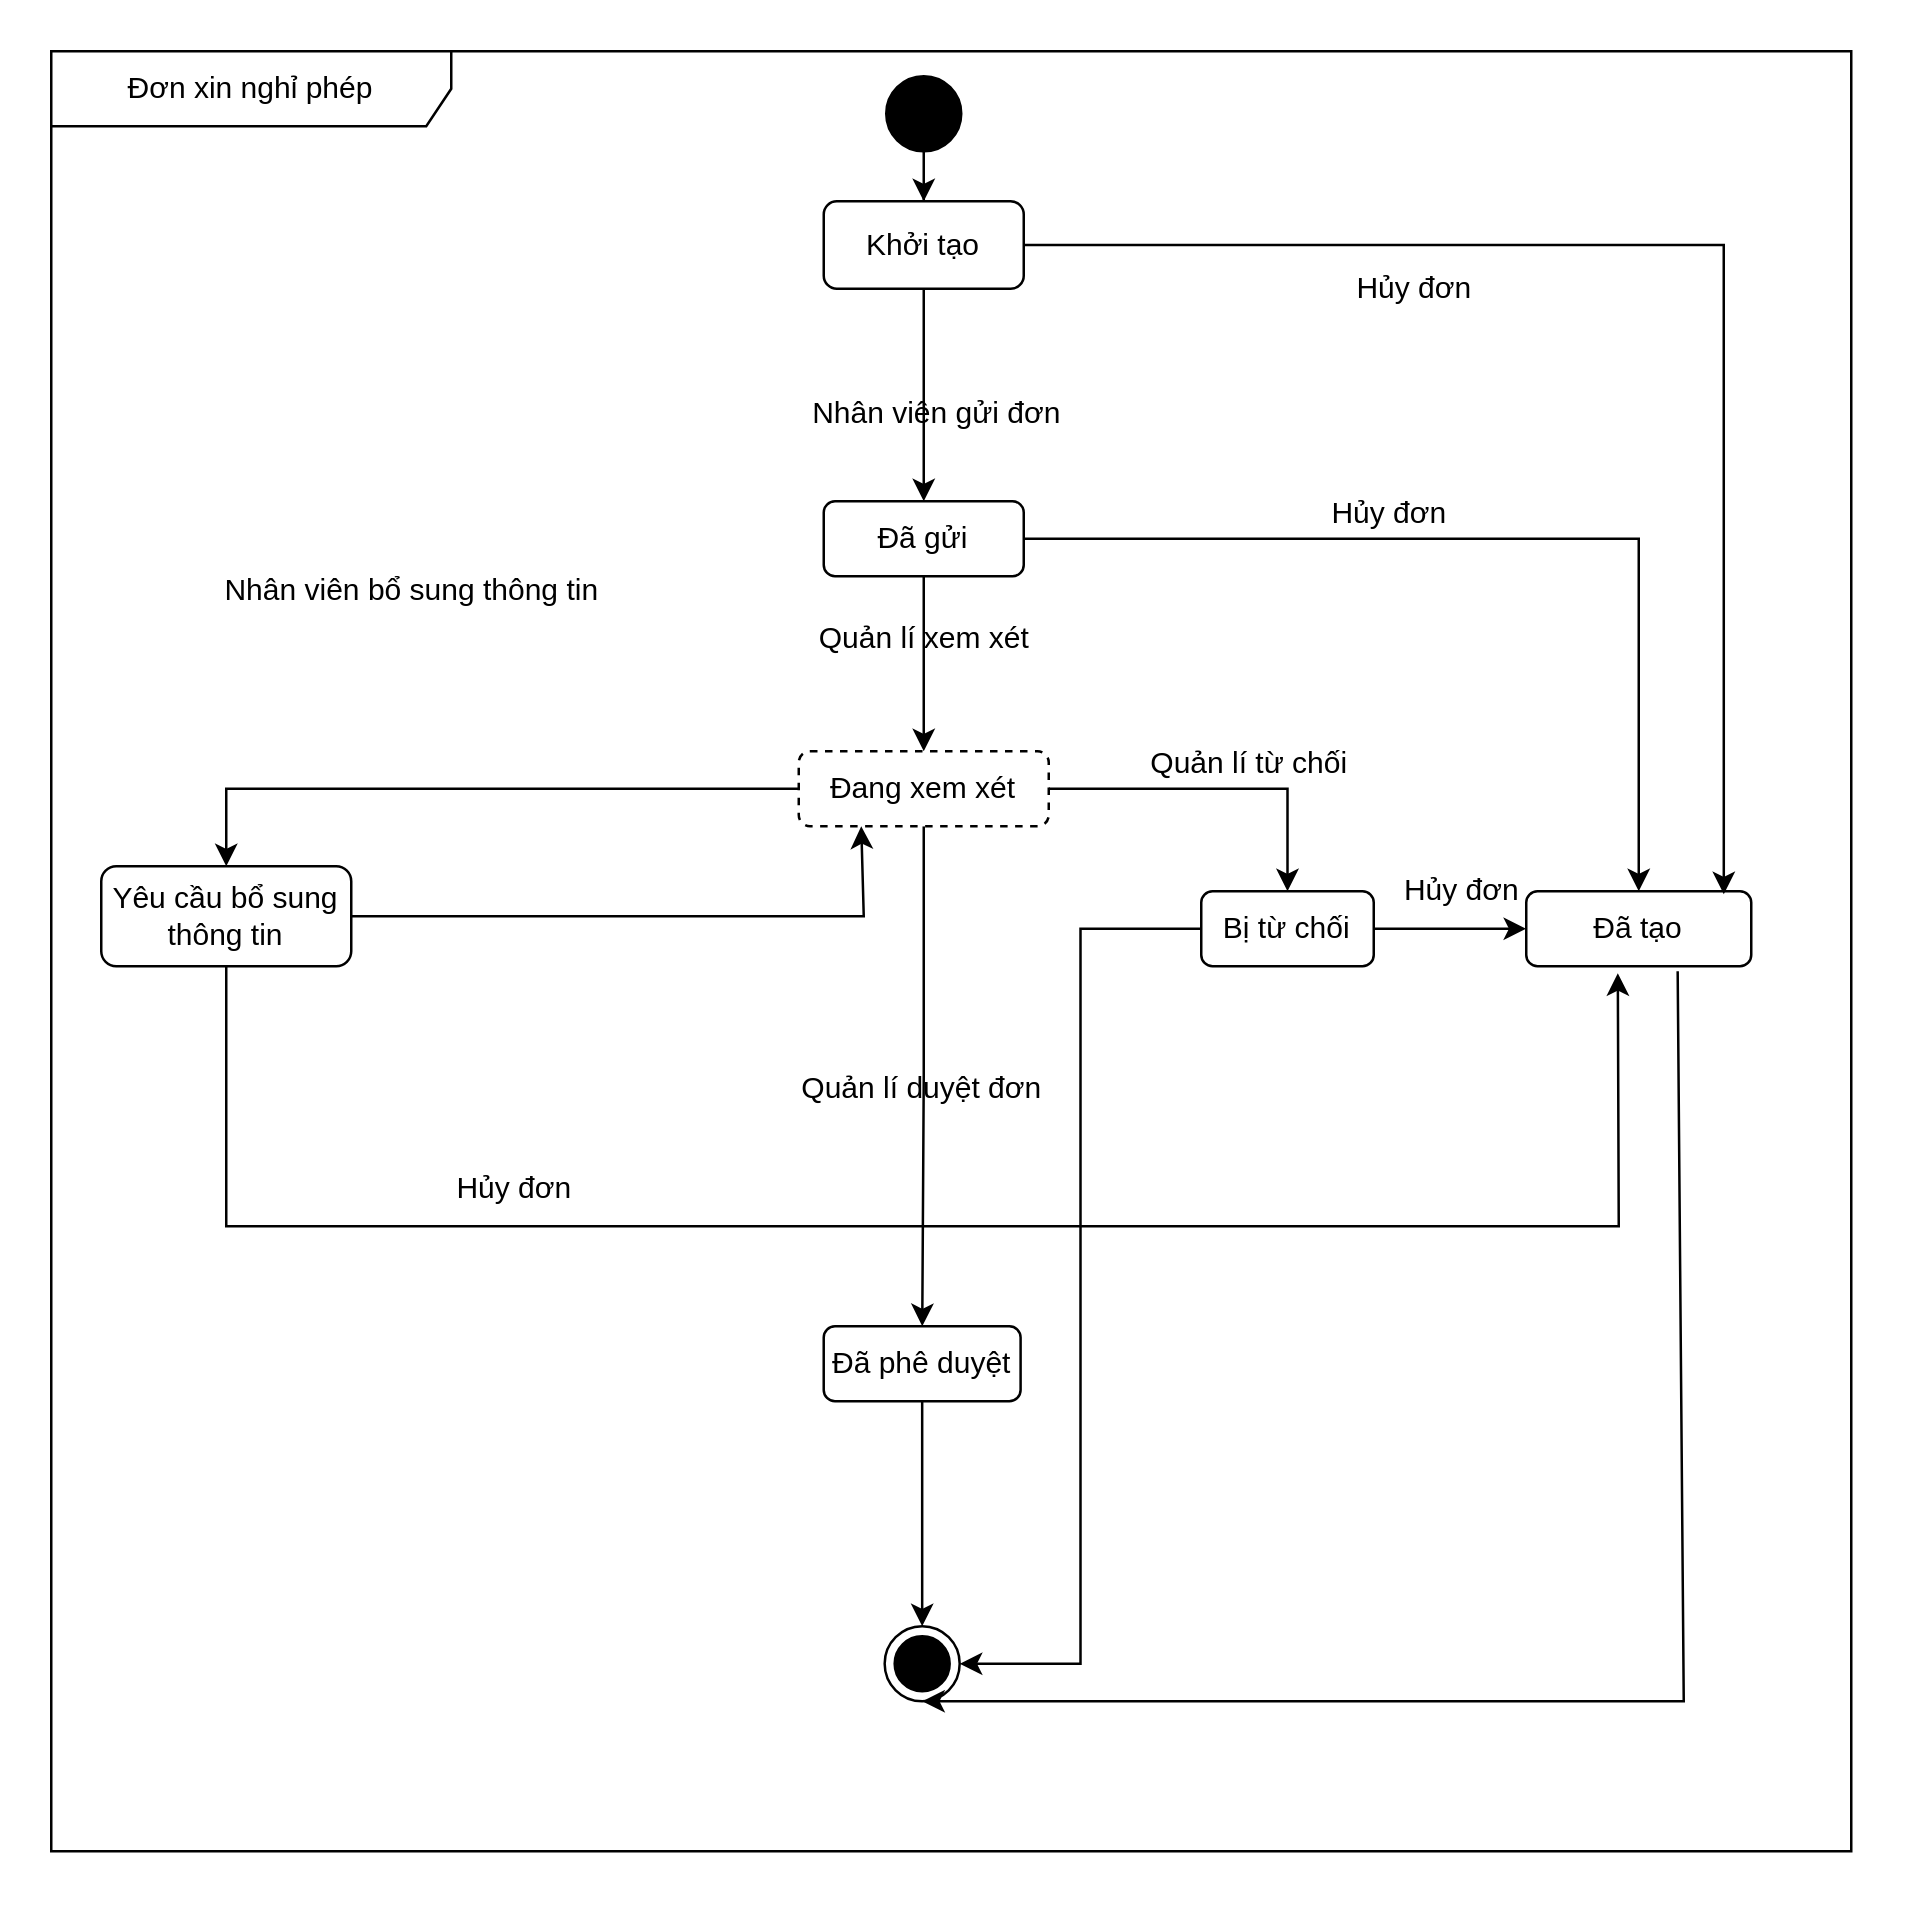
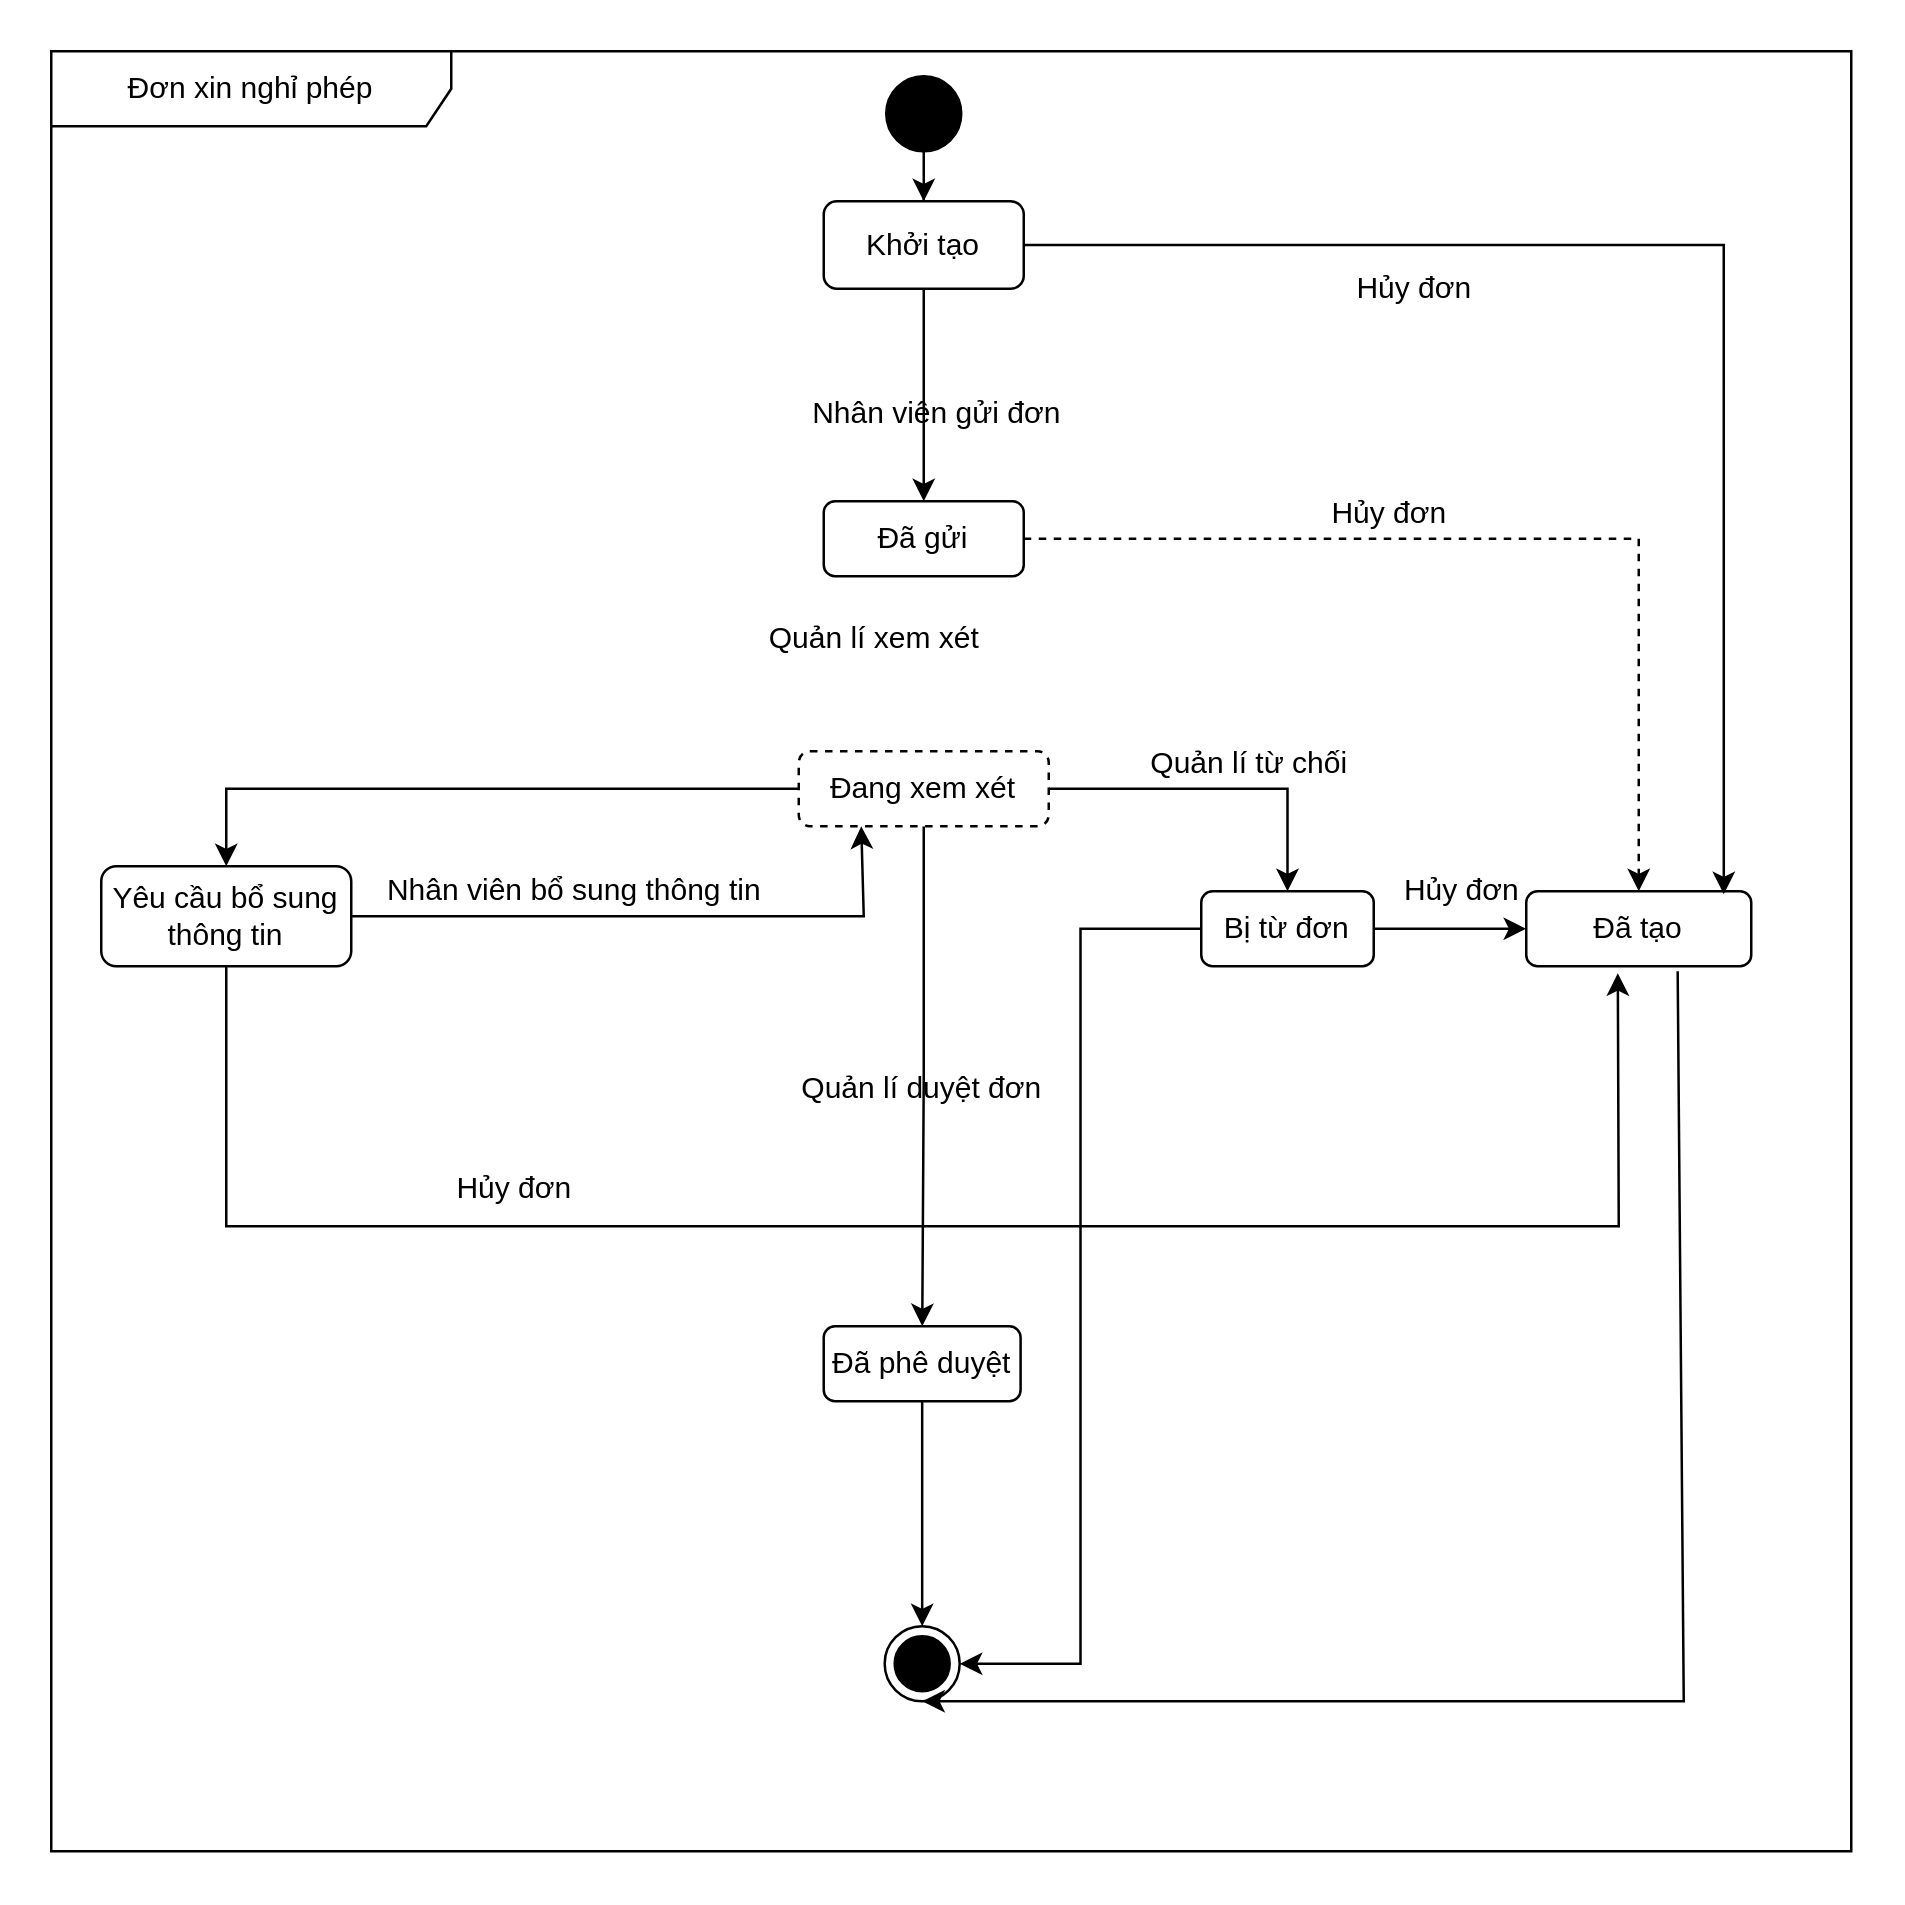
- <mxCell id="19" style="edgeStyle=orthogonalEdgeStyle;rounded=0;orthogonalLoop=1;jettySize=auto;html=1;entryX=0.5;entryY=0;entryDx=0;entryDy=0;" edge="1" parent="2" source="7" target="15"><mxGeometry relative="1" as="geometry" /></mxCell>
+ <mxCell id="19" style="edgeStyle=orthogonalEdgeStyle;rounded=0;orthogonalLoop=1;jettySize=auto;html=1;entryX=0.5;entryY=0;entryDx=0;entryDy=0;dashed=1;" edge="1" parent="2" source="7" target="15"><mxGeometry relative="1" as="geometry" /></mxCell>
- <mxCell id="35" value="Nhân viên bổ sung thông tin" style="text;html=1;align=center;verticalAlign=middle;resizable=0;points=[];autosize=1;strokeColor=none;fillColor=none;" vertex="1" parent="2"><mxGeometry x="59" y="201" width="170" height="30" as="geometry" /></mxCell>
+ <mxCell id="35" value="Nhân viên bổ sung thông tin" style="text;html=1;align=center;verticalAlign=middle;resizable=0;points=[];autosize=1;strokeColor=none;fillColor=none;" vertex="1" parent="2"><mxGeometry x="124" y="321" width="170" height="30" as="geometry" /></mxCell>
- <mxCell id="32" value="Quản lí xem xét" style="text;html=1;align=center;verticalAlign=middle;resizable=0;points=[];autosize=1;strokeColor=none;fillColor=none;" vertex="1" parent="2"><mxGeometry x="294" y="220" width="110" height="30" as="geometry" /></mxCell>
+ <mxCell id="32" value="Quản lí xem xét" style="text;html=1;align=center;verticalAlign=middle;resizable=0;points=[];autosize=1;strokeColor=none;fillColor=none;" vertex="1" parent="2"><mxGeometry x="274" y="220" width="110" height="30" as="geometry" /></mxCell>
- <mxCell id="6" style="edgeStyle=orthogonalEdgeStyle;rounded=0;orthogonalLoop=1;jettySize=auto;html=1;entryX=0.5;entryY=0;entryDx=0;entryDy=0;exitX=0.5;exitY=1;exitDx=0;exitDy=0;" edge="1" parent="2" source="7" target="24"><mxGeometry relative="1" as="geometry"><mxPoint x="350" y="270" as="targetPoint" /></mxGeometry></mxCell>
- <mxCell id="21" value="Bị từ chối" style="rounded=1;whiteSpace=wrap;html=1;" vertex="1" parent="2"><mxGeometry x="460" y="336" width="69" height="30" as="geometry" /></mxCell>
+ <mxCell id="21" value="Bị từ đơn" style="rounded=1;whiteSpace=wrap;html=1;" vertex="1" parent="2"><mxGeometry x="460" y="336" width="69" height="30" as="geometry" /></mxCell>
